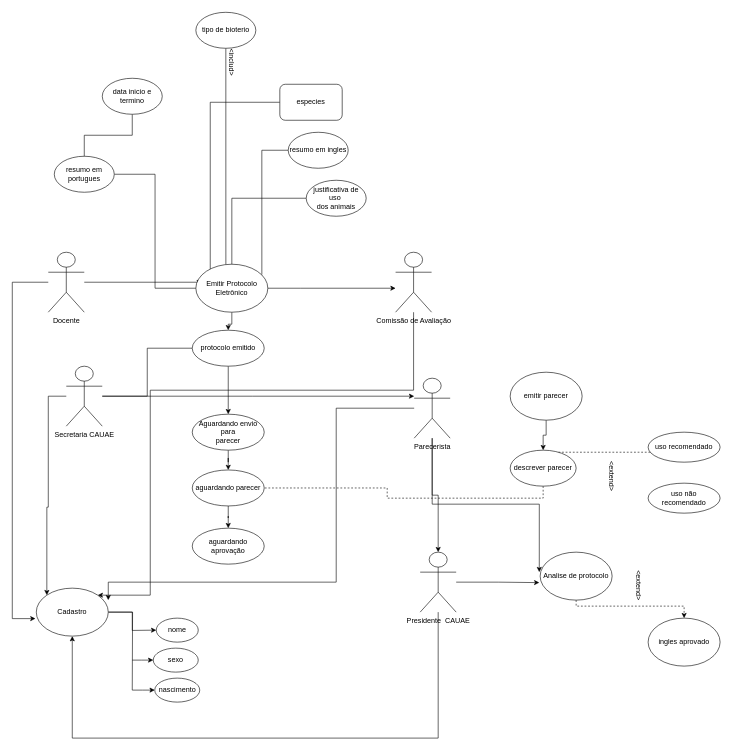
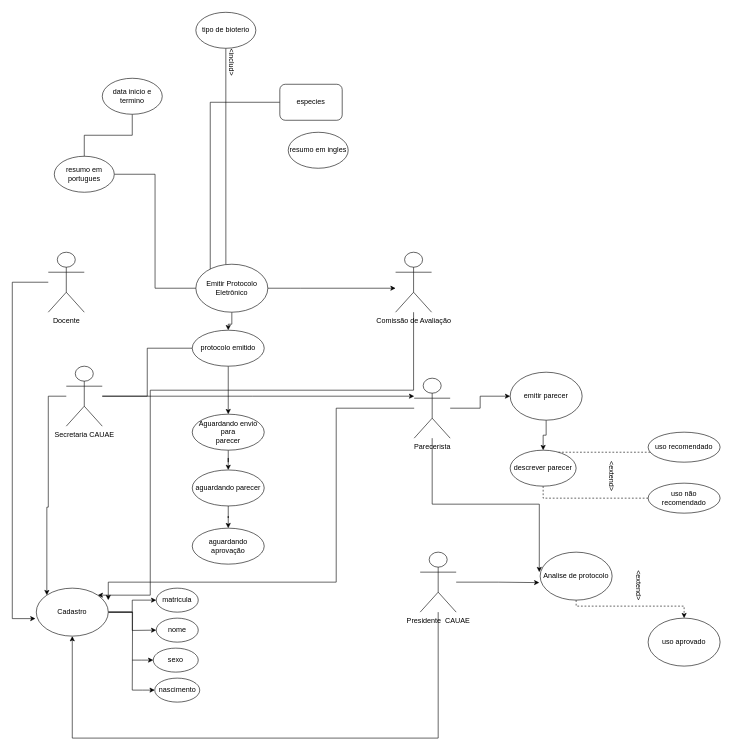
- <mxCell id="20" value="" style="edgeStyle=orthogonalEdgeStyle;rounded=0;orthogonalLoop=1;jettySize=auto;html=1;endArrow=none;endFill=0;" edge="1" parent="1" source="21" target="19"><mxGeometry relative="1" as="geometry" /></mxCell>
- <mxCell id="21" value="justificativa de uso&amp;nbsp;&lt;br&gt;dos animais" style="ellipse;whiteSpace=wrap;html=1;" vertex="1" parent="1"><mxGeometry x="510" y="300" width="100" height="60" as="geometry" /></mxCell>
- <mxCell id="24" style="edgeStyle=orthogonalEdgeStyle;rounded=0;orthogonalLoop=1;jettySize=auto;html=1;entryX=0.917;entryY=0.216;entryDx=0;entryDy=0;entryPerimeter=0;endArrow=none;endFill=0;" edge="1" parent="1" source="25" target="19"><mxGeometry relative="1" as="geometry" /></mxCell>
- <mxCell id="2" style="edgeStyle=orthogonalEdgeStyle;rounded=0;orthogonalLoop=1;jettySize=auto;html=1;entryX=0.083;entryY=0.375;entryDx=0;entryDy=0;entryPerimeter=0;" edge="1" parent="1" source="4" target="19"><mxGeometry relative="1" as="geometry" /></mxCell>
- <mxCell id="13" style="edgeStyle=orthogonalEdgeStyle;rounded=0;orthogonalLoop=1;jettySize=auto;html=1;" edge="1" parent="1" source="16" target="9"><mxGeometry relative="1" as="geometry" /></mxCell>
+ <mxCell id="13" style="edgeStyle=orthogonalEdgeStyle;rounded=0;orthogonalLoop=1;jettySize=auto;html=1;" edge="1" parent="1" source="16" target="36"><mxGeometry relative="1" as="geometry" /></mxCell>
- <mxCell id="37" style="edgeStyle=orthogonalEdgeStyle;rounded=0;orthogonalLoop=1;jettySize=auto;html=1;exitX=0.5;exitY=1;exitDx=0;exitDy=0;endArrow=none;endFill=0;dashed=1;" edge="1" parent="1" source="39" target="46"><mxGeometry relative="1" as="geometry"><mxPoint x="970" y="830" as="targetPoint" /></mxGeometry></mxCell>
+ <mxCell id="37" style="edgeStyle=orthogonalEdgeStyle;rounded=0;orthogonalLoop=1;jettySize=auto;html=1;exitX=0.5;exitY=1;exitDx=0;exitDy=0;endArrow=none;endFill=0;dashed=1;" edge="1" parent="1" source="39" target="41"><mxGeometry relative="1" as="geometry"><mxPoint x="970" y="830" as="targetPoint" /></mxGeometry></mxCell>
+ <mxCell id="52" value="" style="edgeStyle=orthogonalEdgeStyle;rounded=0;orthogonalLoop=1;jettySize=auto;html=1;" edge="1" parent="1" source="55" target="56"><mxGeometry relative="1" as="geometry" /></mxCell>
+ <mxCell id="56" value="matricula" style="ellipse;whiteSpace=wrap;html=1;" vertex="1" parent="1"><mxGeometry x="260" y="980" width="70" height="40" as="geometry" /></mxCell>
- <mxCell id="50" value="ingles aprovado" style="ellipse;whiteSpace=wrap;html=1;" vertex="1" parent="1"><mxGeometry x="1080" y="1030" width="120" height="80" as="geometry" /></mxCell>
+ <mxCell id="50" value="uso aprovado" style="ellipse;whiteSpace=wrap;html=1;" vertex="1" parent="1"><mxGeometry x="1080" y="1030" width="120" height="80" as="geometry" /></mxCell>
